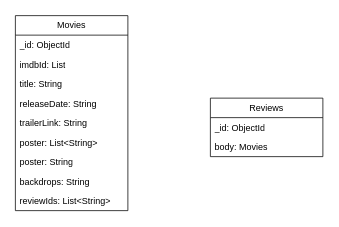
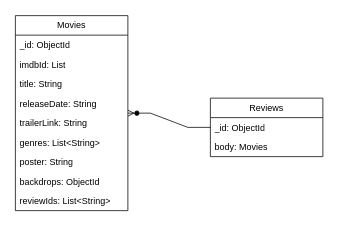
+ <mxCell id="15" value="" style="edgeStyle=entityRelationEdgeStyle;fontSize=12;html=1;endArrow=manyOptional;endFill=1;startArrow=none;rounded=0;startFill=0;" edge="1" parent="1" source="12" target="2"><mxGeometry width="60" height="60" relative="1" as="geometry"><mxPoint x="480" y="210" as="sourcePoint" /><mxPoint x="540" y="150" as="targetPoint" /></mxGeometry></mxCell>
- <mxCell id="8" value="poster: List&amp;lt;String&amp;gt;" style="text;strokeColor=none;fillColor=none;align=left;verticalAlign=top;spacingLeft=4;spacingRight=4;overflow=hidden;rotatable=0;points=[[0,0.5],[1,0.5]];portConstraint=eastwest;whiteSpace=wrap;html=1;" vertex="1" parent="2"><mxGeometry y="156" width="150" height="26" as="geometry" /></mxCell>
+ <mxCell id="8" value="genres: List&amp;lt;String&amp;gt;" style="text;strokeColor=none;fillColor=none;align=left;verticalAlign=top;spacingLeft=4;spacingRight=4;overflow=hidden;rotatable=0;points=[[0,0.5],[1,0.5]];portConstraint=eastwest;whiteSpace=wrap;html=1;" vertex="1" parent="2"><mxGeometry y="156" width="150" height="26" as="geometry" /></mxCell>
- <mxCell id="10" value="backdrops: String" style="text;strokeColor=none;fillColor=none;align=left;verticalAlign=top;spacingLeft=4;spacingRight=4;overflow=hidden;rotatable=0;points=[[0,0.5],[1,0.5]];portConstraint=eastwest;whiteSpace=wrap;html=1;" vertex="1" parent="2"><mxGeometry y="208" width="150" height="26" as="geometry" /></mxCell>
+ <mxCell id="10" value="backdrops: ObjectId" style="text;strokeColor=none;fillColor=none;align=left;verticalAlign=top;spacingLeft=4;spacingRight=4;overflow=hidden;rotatable=0;points=[[0,0.5],[1,0.5]];portConstraint=eastwest;whiteSpace=wrap;html=1;" vertex="1" parent="2"><mxGeometry y="208" width="150" height="26" as="geometry" /></mxCell>
